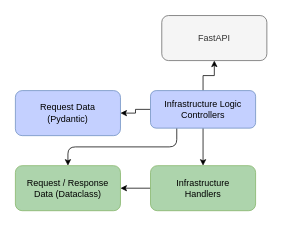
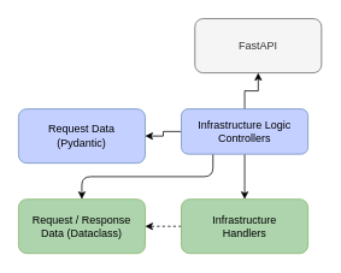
- <mxCell id="9" style="edgeStyle=orthogonalEdgeStyle;rounded=1;orthogonalLoop=1;jettySize=auto;html=1;exitX=0;exitY=0.5;exitDx=0;exitDy=0;entryX=1;entryY=0.5;entryDx=0;entryDy=0;curved=0;" parent="1" source="10" target="11" edge="1"><mxGeometry relative="1" as="geometry" /></mxCell>
+ <mxCell id="9" style="edgeStyle=orthogonalEdgeStyle;rounded=1;orthogonalLoop=1;jettySize=auto;html=1;exitX=0;exitY=0.5;exitDx=0;exitDy=0;entryX=1;entryY=0.5;entryDx=0;entryDy=0;curved=0;dashed=1;" parent="1" source="10" target="11" edge="1"><mxGeometry relative="1" as="geometry" /></mxCell>
